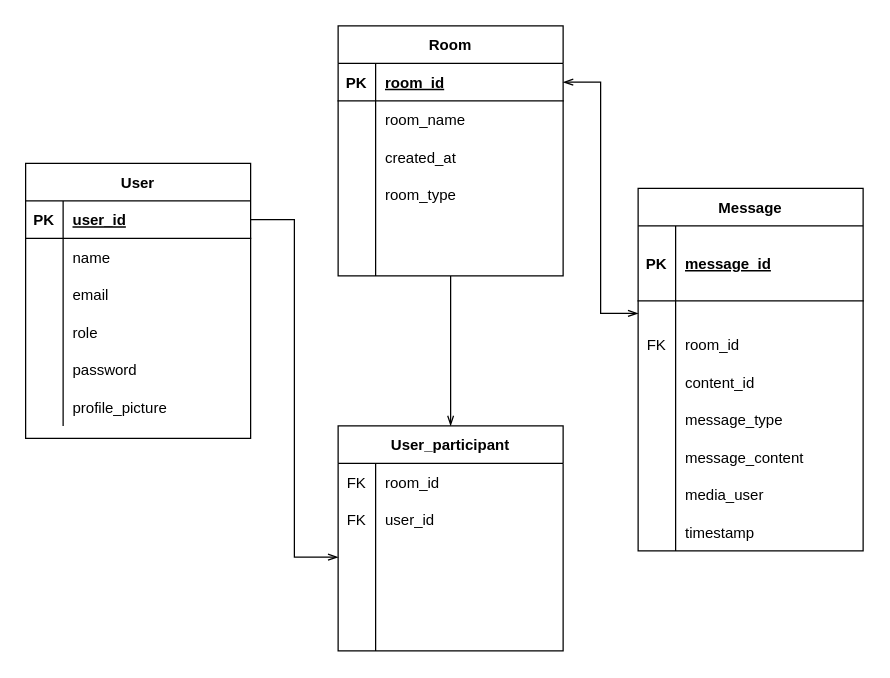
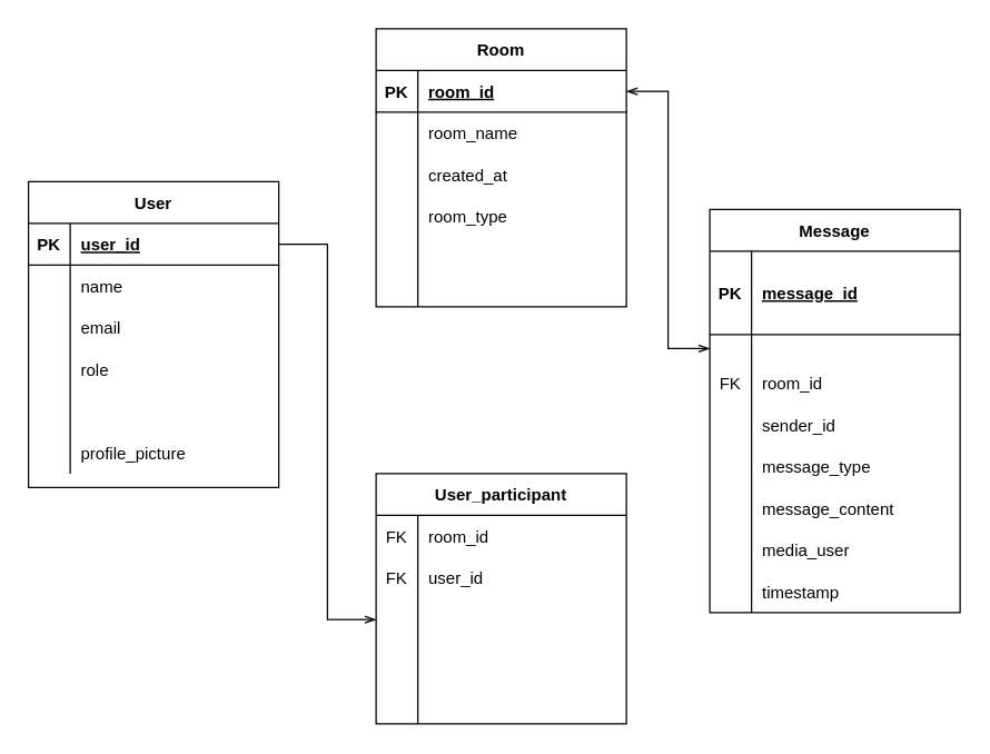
- <mxCell id="21" style="edgeStyle=orthogonalEdgeStyle;rounded=0;orthogonalLoop=1;jettySize=auto;html=1;entryX=0.5;entryY=0;entryDx=0;entryDy=0;endArrow=openThin;endFill=0;" edge="1" parent="1" source="22" target="66"><mxGeometry relative="1" as="geometry" /></mxCell>
- <mxCell id="17" value="password" style="shape=partialRectangle;connectable=0;fillColor=none;top=0;left=0;bottom=0;right=0;align=left;spacingLeft=6;overflow=hidden;" vertex="1" parent="15"><mxGeometry x="30" width="150" height="30" as="geometry" /></mxCell>
- <mxCell id="53" value="content_id" style="shape=partialRectangle;connectable=0;fillColor=none;top=0;left=0;bottom=0;right=0;align=left;spacingLeft=6;overflow=hidden;" vertex="1" parent="51"><mxGeometry x="30" width="150" height="30" as="geometry" /></mxCell>
+ <mxCell id="53" value="sender_id" style="shape=partialRectangle;connectable=0;fillColor=none;top=0;left=0;bottom=0;right=0;align=left;spacingLeft=6;overflow=hidden;" vertex="1" parent="51"><mxGeometry x="30" width="150" height="30" as="geometry" /></mxCell>
